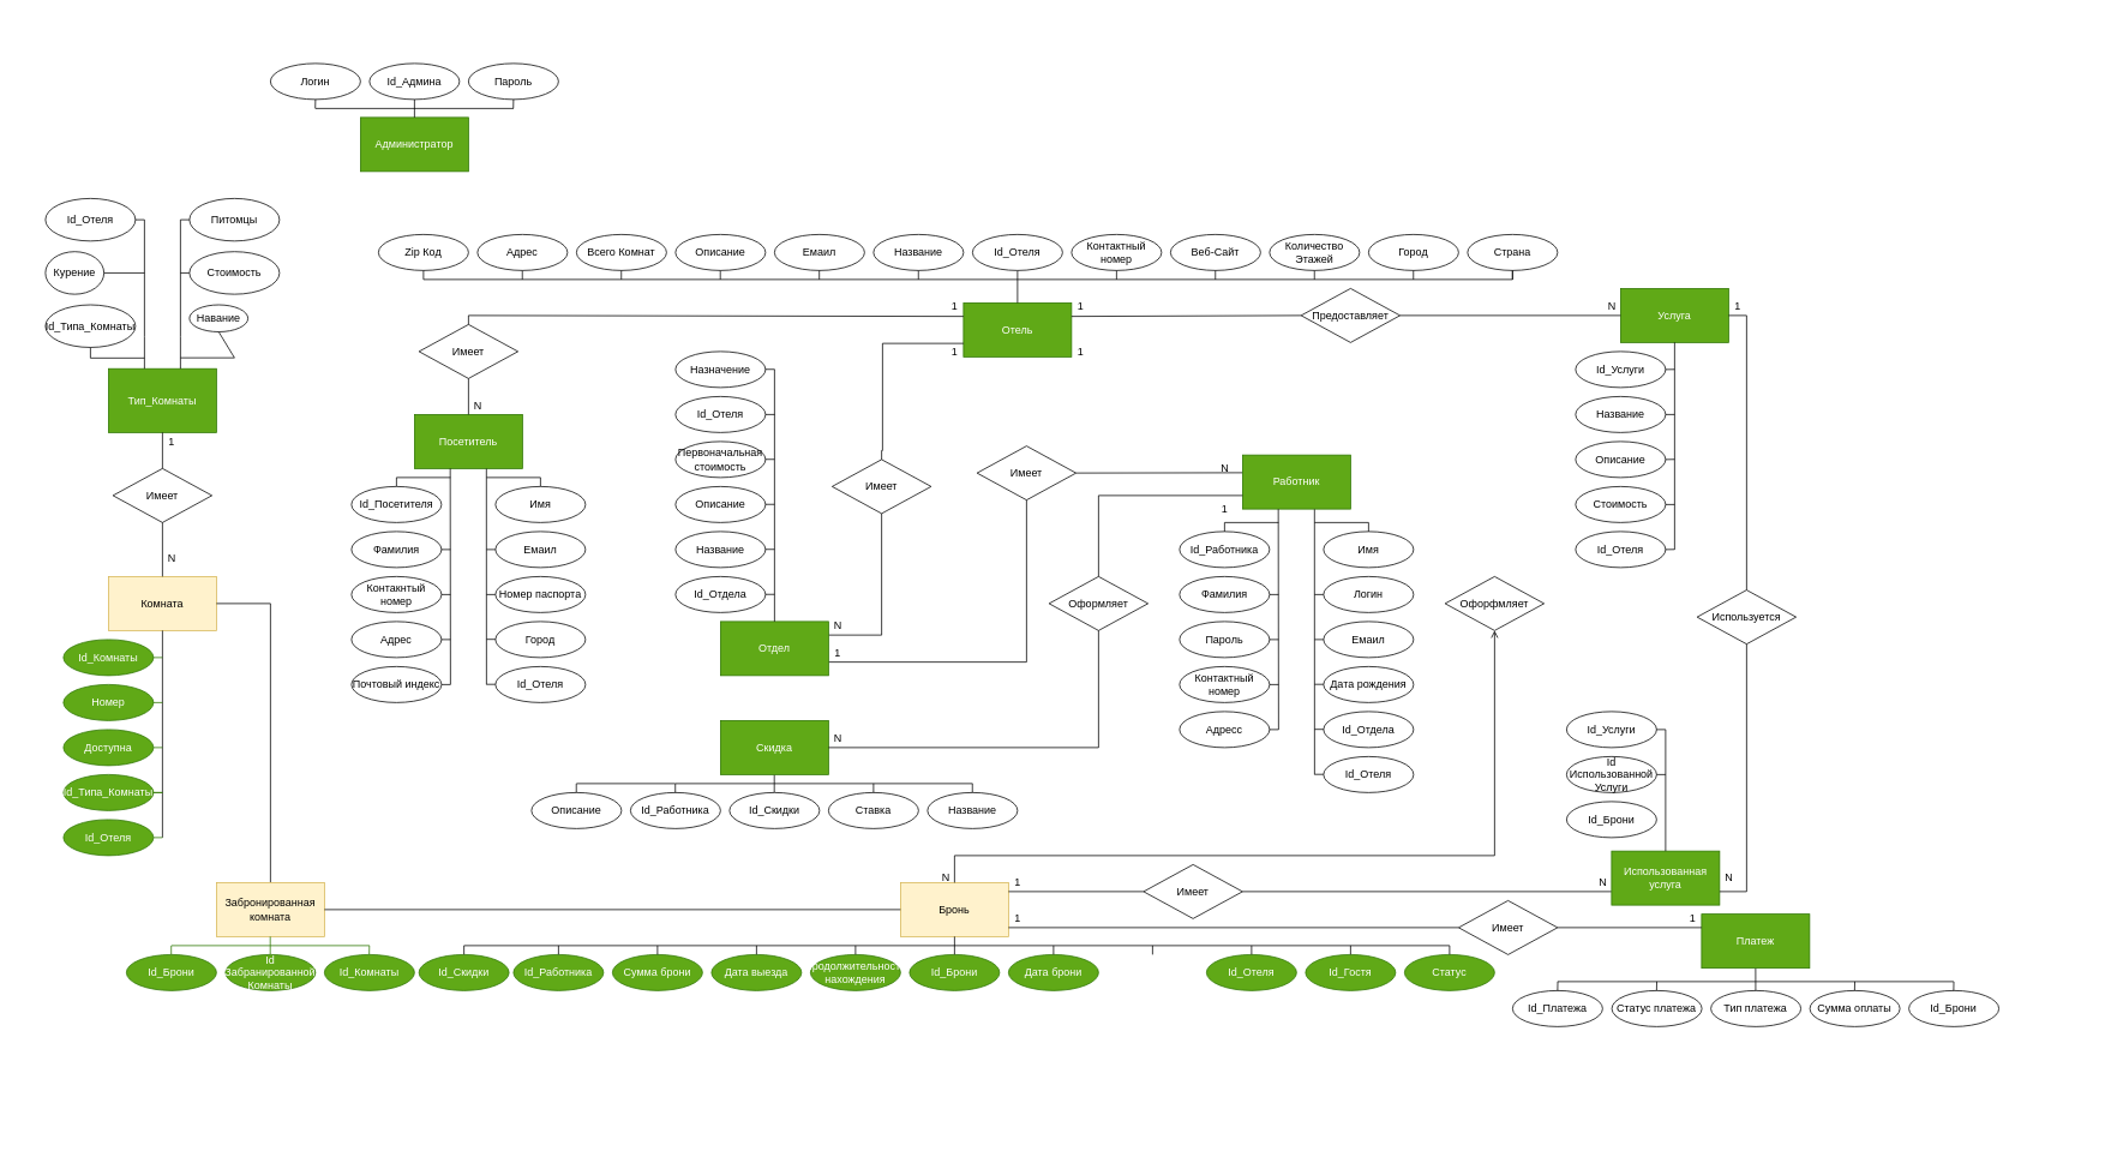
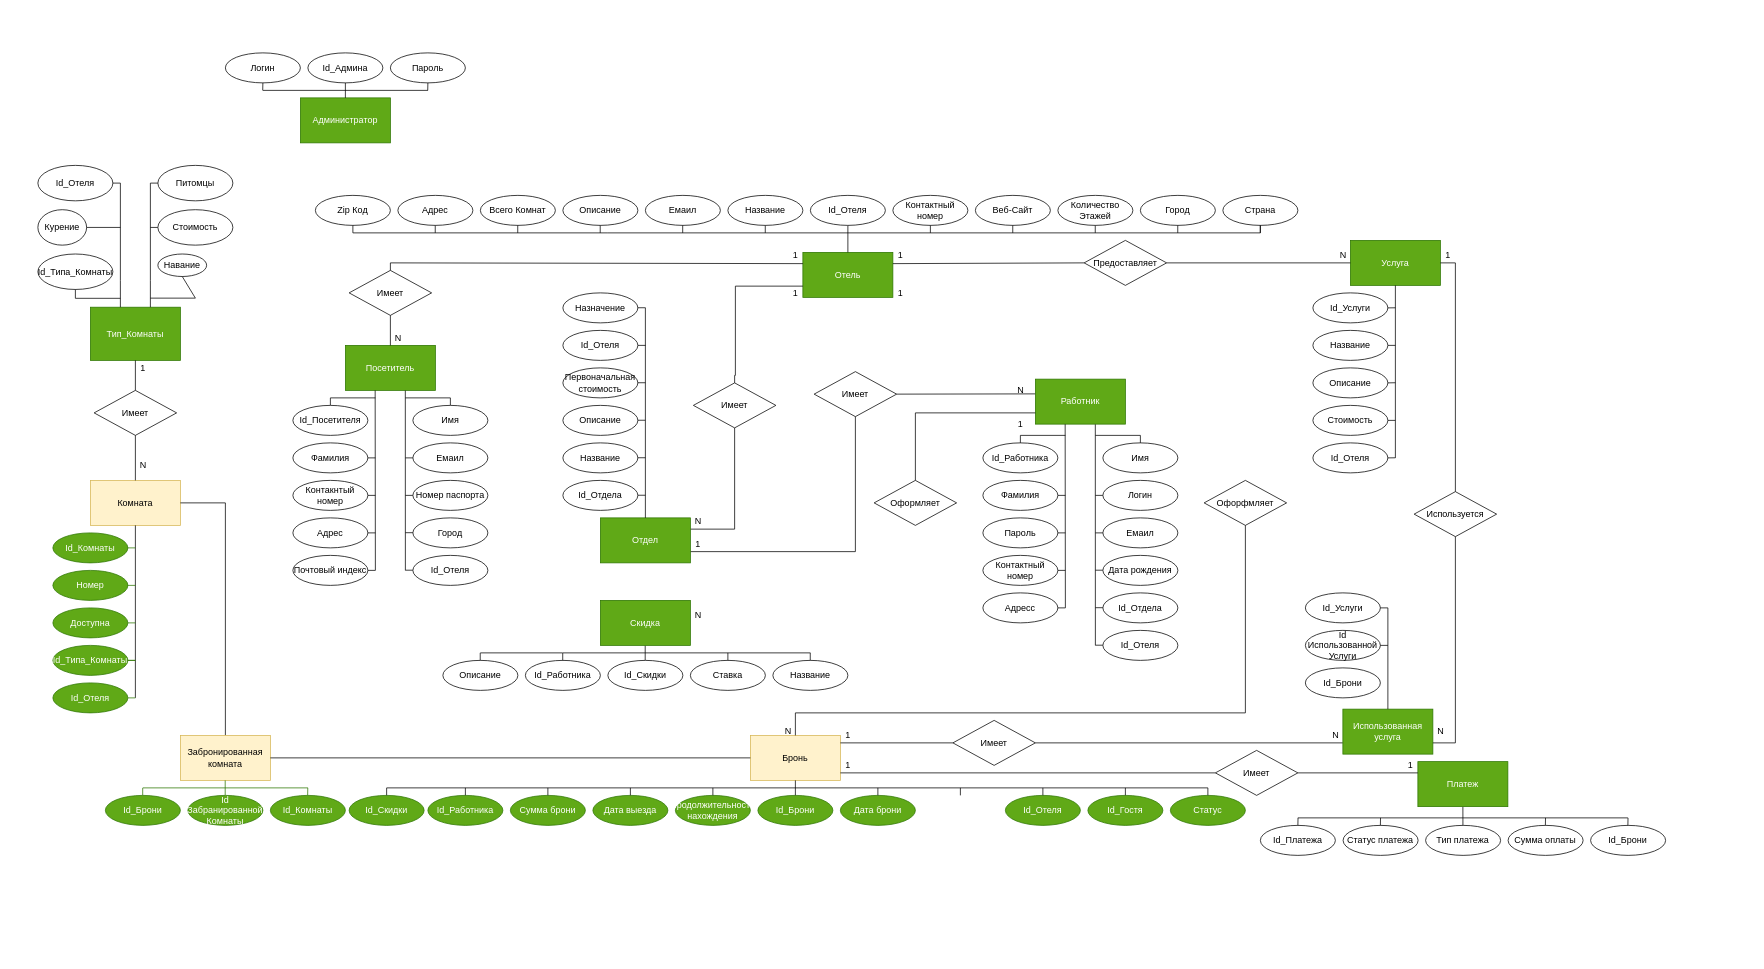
- <mxCell id="139" value="" style="endArrow=open;html=1;rounded=0;elbow=vertical;edgeStyle=orthogonalEdgeStyle;exitX=0.5;exitY=0;exitDx=0;exitDy=0;entryX=0.5;entryY=1;entryDx=0;entryDy=0;" parent="13" source="107" target="138" edge="1"><mxGeometry width="50" height="50" relative="1" as="geometry"><mxPoint x="1240" y="530" as="sourcePoint" /><mxPoint x="1245" y="500" as="targetPoint" /><Array as="points"><mxPoint x="640" y="680" /><mxPoint x="1240" y="680" /></Array></mxGeometry></mxCell>
+ <mxCell id="139" value="" style="endArrow=none;html=1;rounded=0;elbow=vertical;edgeStyle=orthogonalEdgeStyle;exitX=0.5;exitY=0;exitDx=0;exitDy=0;entryX=0.5;entryY=1;entryDx=0;entryDy=0;" parent="13" source="107" target="138" edge="1"><mxGeometry width="50" height="50" relative="1" as="geometry"><mxPoint x="1240" y="530" as="sourcePoint" /><mxPoint x="1245" y="500" as="targetPoint" /><Array as="points"><mxPoint x="640" y="680" /><mxPoint x="1240" y="680" /></Array></mxGeometry></mxCell>
- <mxCell id="143" value="" style="endArrow=none;html=1;rounded=0;elbow=vertical;exitX=1;exitY=0.5;exitDx=0;exitDy=0;entryX=0.5;entryY=1;entryDx=0;entryDy=0;edgeStyle=orthogonalEdgeStyle;" parent="13" source="88" target="142" edge="1"><mxGeometry width="50" height="50" relative="1" as="geometry"><mxPoint x="620" y="480" as="sourcePoint" /><mxPoint x="670" y="430" as="targetPoint" /><Array as="points"><mxPoint x="800" y="560" /></Array></mxGeometry></mxCell>
